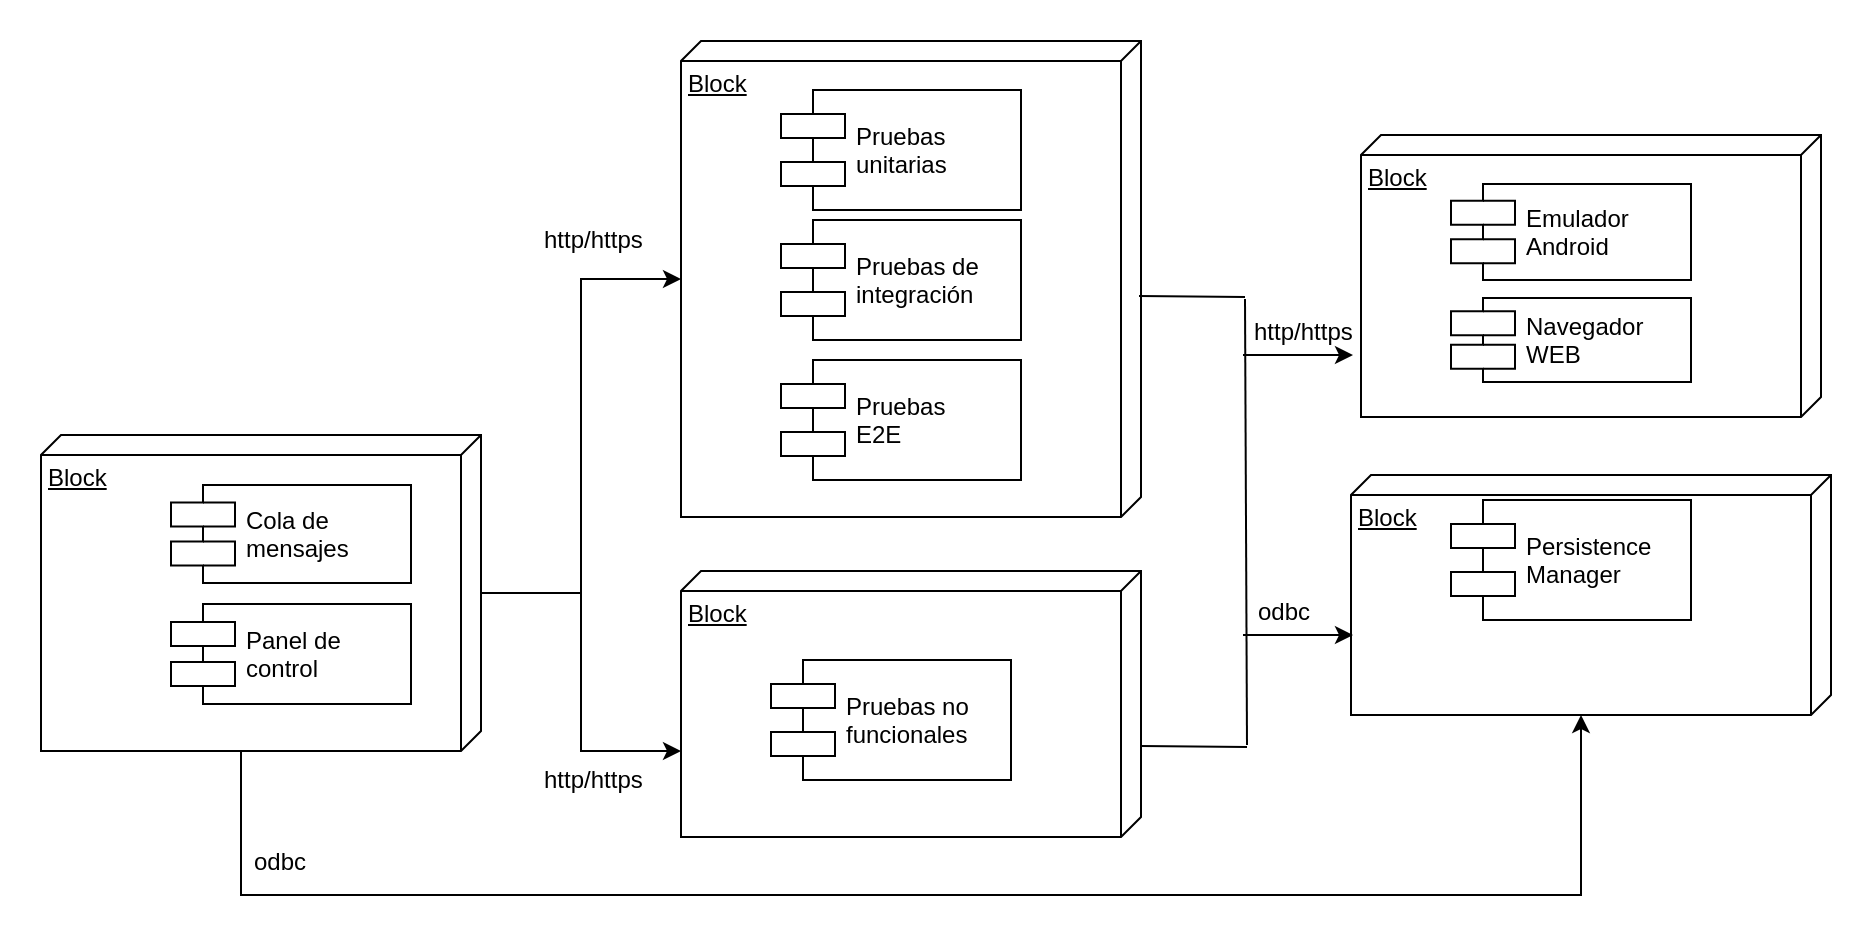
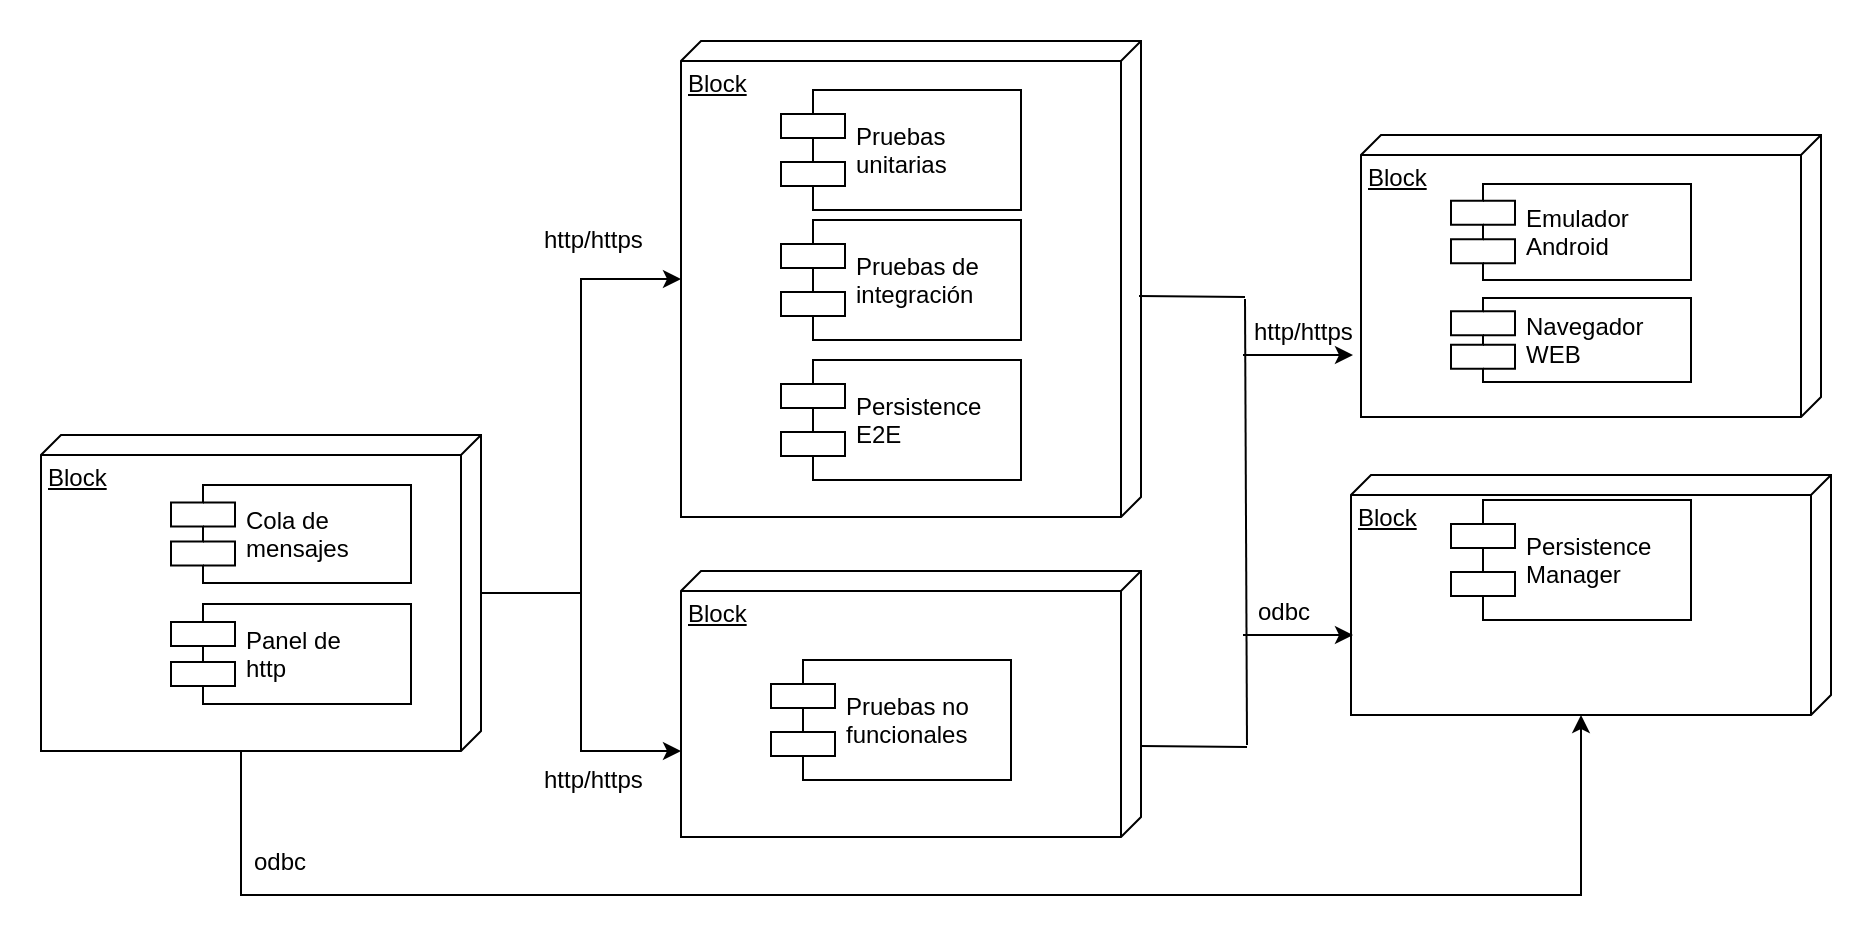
- <mxCell id="12" value="Pruebas&#10;E2E" style="shape=component;align=left;spacingLeft=36;" parent="1" vertex="1"><mxGeometry x="390" y="179.5" width="120" height="60" as="geometry" /></mxCell>
+ <mxCell id="12" value="Persistence&#10;E2E" style="shape=component;align=left;spacingLeft=36;" parent="1" vertex="1"><mxGeometry x="390" y="179.5" width="120" height="60" as="geometry" /></mxCell>
- <mxCell id="18" value="Panel de &#10;control" style="shape=component;align=left;spacingLeft=36;" parent="1" vertex="1"><mxGeometry x="85" y="301.5" width="120" height="50" as="geometry" /></mxCell>
+ <mxCell id="18" value="Panel de &#10;http" style="shape=component;align=left;spacingLeft=36;" parent="1" vertex="1"><mxGeometry x="85" y="301.5" width="120" height="50" as="geometry" /></mxCell>
